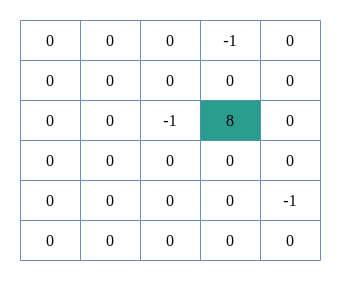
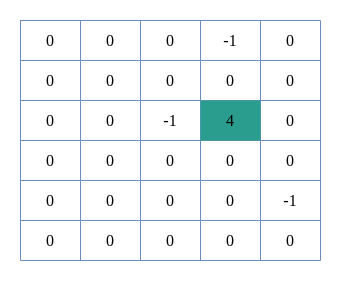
- <mxCell id="19" value="8" style="shape=partialRectangle;html=1;whiteSpace=wrap;connectable=0;strokeColor=#264653;overflow=hidden;fillColor=#2a9d8f;top=0;left=0;bottom=0;right=0;pointerEvents=1;fontSize=16;rounded=1;shadow=0;strokeWidth=1;fontFamily=Ubuntu;fontStyle=0;" vertex="1" parent="15"><mxGeometry x="180" width="60" height="40" as="geometry"><mxRectangle width="60" height="40" as="alternateBounds" /></mxGeometry></mxCell>
+ <mxCell id="19" value="4" style="shape=partialRectangle;html=1;whiteSpace=wrap;connectable=0;strokeColor=#264653;overflow=hidden;fillColor=#2a9d8f;top=0;left=0;bottom=0;right=0;pointerEvents=1;fontSize=16;rounded=1;shadow=0;strokeWidth=1;fontFamily=Ubuntu;fontStyle=0;" vertex="1" parent="15"><mxGeometry x="180" width="60" height="40" as="geometry"><mxRectangle width="60" height="40" as="alternateBounds" /></mxGeometry></mxCell>
